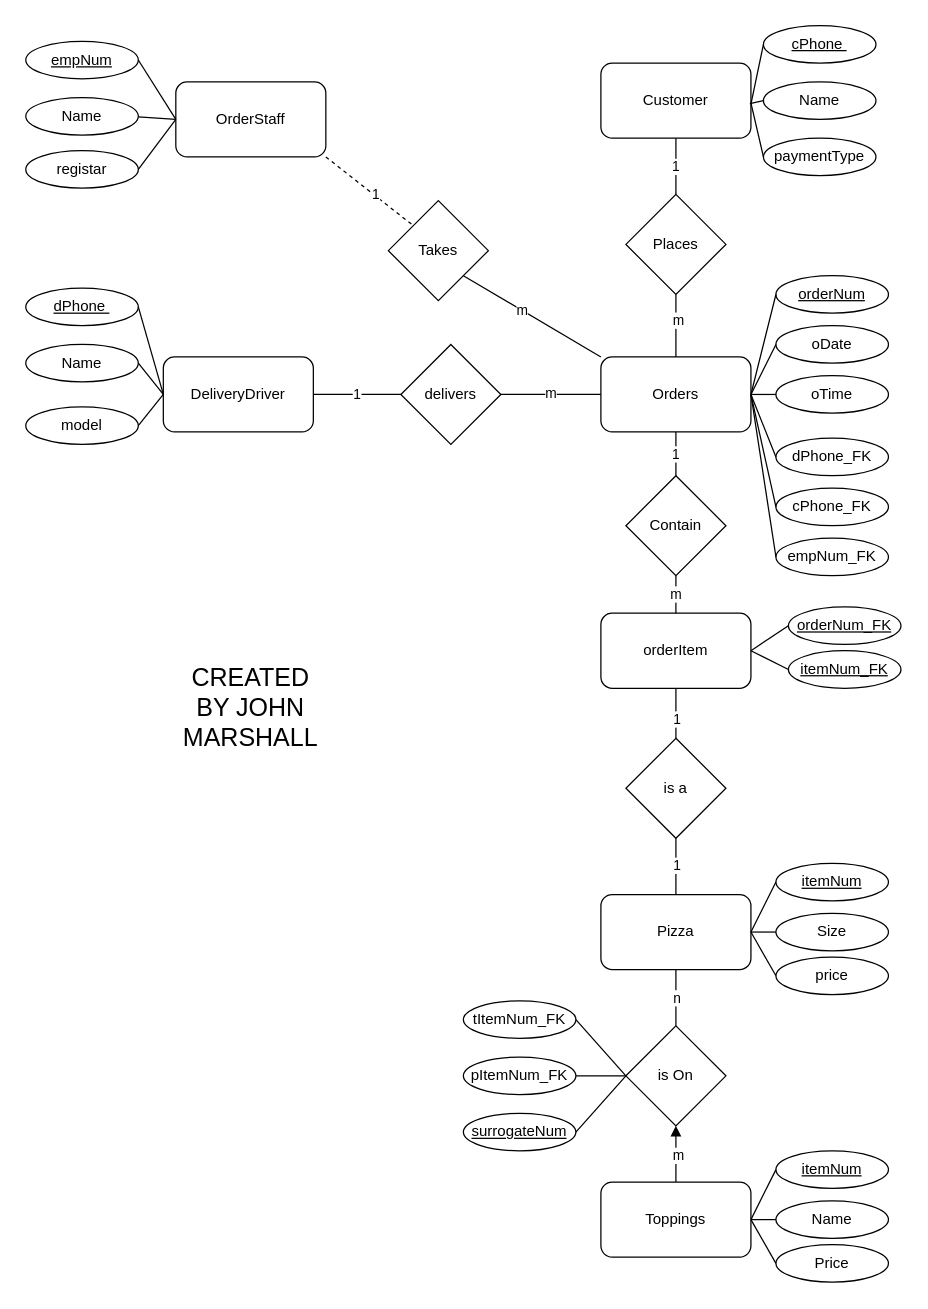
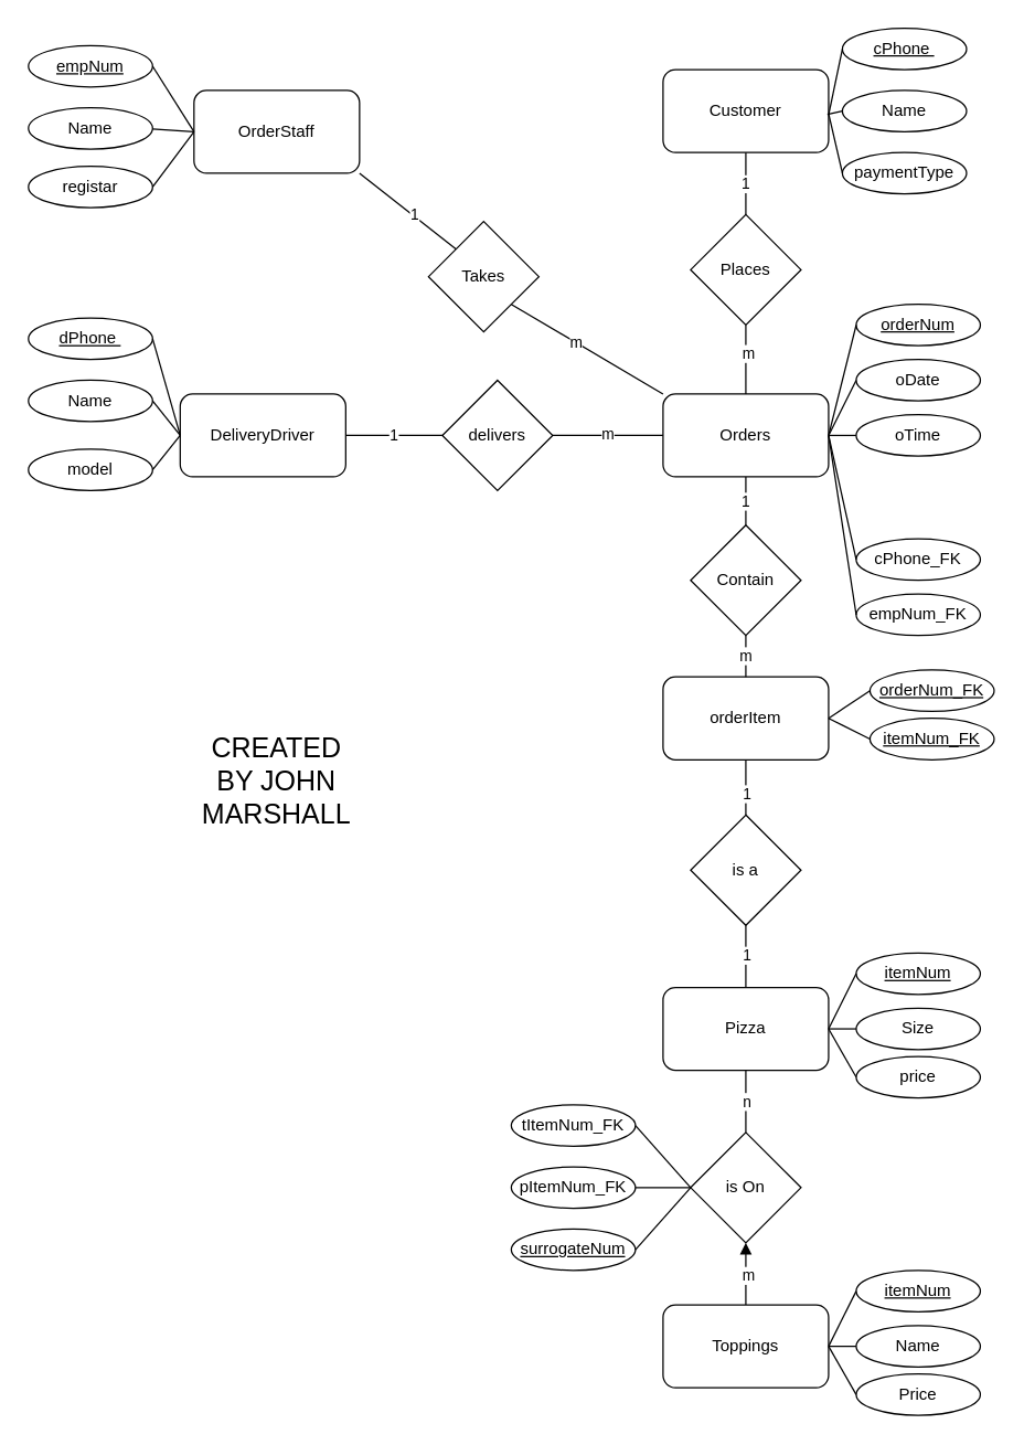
- <mxCell id="40" value="" style="endArrow=none;html=1;rounded=0;exitX=1;exitY=1;exitDx=0;exitDy=0;entryX=0;entryY=0;entryDx=0;entryDy=0;dashed=1;" parent="1" source="2" target="29" edge="1"><mxGeometry width="50" height="50" relative="1" as="geometry"><mxPoint x="380" y="130" as="sourcePoint" /><mxPoint x="430" y="80" as="targetPoint" /></mxGeometry></mxCell>
+ <mxCell id="40" value="" style="endArrow=none;html=1;rounded=0;exitX=1;exitY=1;exitDx=0;exitDy=0;entryX=0;entryY=0;entryDx=0;entryDy=0;" parent="1" source="2" target="29" edge="1"><mxGeometry width="50" height="50" relative="1" as="geometry"><mxPoint x="380" y="130" as="sourcePoint" /><mxPoint x="430" y="80" as="targetPoint" /></mxGeometry></mxCell>
- <mxCell id="75" value="" style="endArrow=none;html=1;rounded=0;entryX=0;entryY=0.5;entryDx=0;entryDy=0;exitX=1;exitY=0.5;exitDx=0;exitDy=0;" parent="1" source="4" target="57" edge="1"><mxGeometry width="50" height="50" relative="1" as="geometry"><mxPoint x="600" y="320" as="sourcePoint" /><mxPoint x="640" y="465" as="targetPoint" /></mxGeometry></mxCell>
- <mxCell id="57" value="dPhone_FK" style="ellipse;whiteSpace=wrap;html=1;" parent="1" vertex="1"><mxGeometry x="620" y="350" width="90" height="30" as="geometry" /></mxCell>
